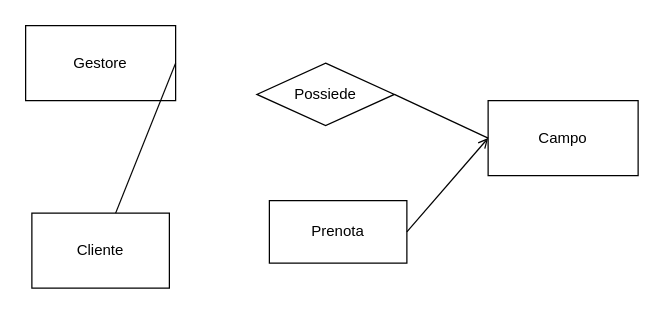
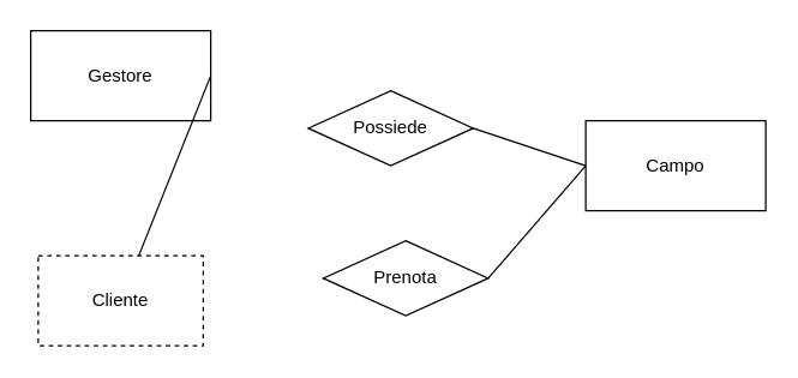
- <mxCell id="7" value="Possiede" style="rhombus;whiteSpace=wrap;html=1;" vertex="1" parent="1"><mxGeometry x="205" y="50" width="110" height="50" as="geometry" /></mxCell>
+ <mxCell id="7" value="Possiede" style="rhombus;whiteSpace=wrap;html=1;" vertex="1" parent="1"><mxGeometry x="205" y="60" width="110" height="50" as="geometry" /></mxCell>
- <mxCell id="6" value="" style="endArrow=open;html=1;rounded=0;strokeColor=default;exitX=1;exitY=0.5;exitDx=0;exitDy=0;entryX=0;entryY=0.5;entryDx=0;entryDy=0;" edge="1" parent="1" source="5" target="2"><mxGeometry width="50" height="50" relative="1" as="geometry"><mxPoint x="485" y="250" as="sourcePoint" /><mxPoint x="535" y="200" as="targetPoint" /></mxGeometry></mxCell>
+ <mxCell id="6" value="" style="endArrow=none;html=1;rounded=0;strokeColor=default;exitX=1;exitY=0.5;exitDx=0;exitDy=0;entryX=0;entryY=0.5;entryDx=0;entryDy=0;" edge="1" parent="1" source="5" target="2"><mxGeometry width="50" height="50" relative="1" as="geometry"><mxPoint x="485" y="250" as="sourcePoint" /><mxPoint x="535" y="200" as="targetPoint" /></mxGeometry></mxCell>
- <mxCell id="5" value="Prenota" style="whiteSpace=wrap;html=1;rounded=0;" vertex="1" parent="1"><mxGeometry x="215" y="160" width="110" height="50" as="geometry" /></mxCell>
+ <mxCell id="5" value="Prenota" style="rhombus;whiteSpace=wrap;html=1;" vertex="1" parent="1"><mxGeometry x="215" y="160" width="110" height="50" as="geometry" /></mxCell>
- <mxCell id="4" value="Cliente" style="rounded=0;whiteSpace=wrap;html=1;" vertex="1" parent="1"><mxGeometry x="25" y="170" width="110" height="60" as="geometry" /></mxCell>
+ <mxCell id="4" value="Cliente" style="rounded=0;whiteSpace=wrap;html=1;dashed=1;" vertex="1" parent="1"><mxGeometry x="25" y="170" width="110" height="60" as="geometry" /></mxCell>
